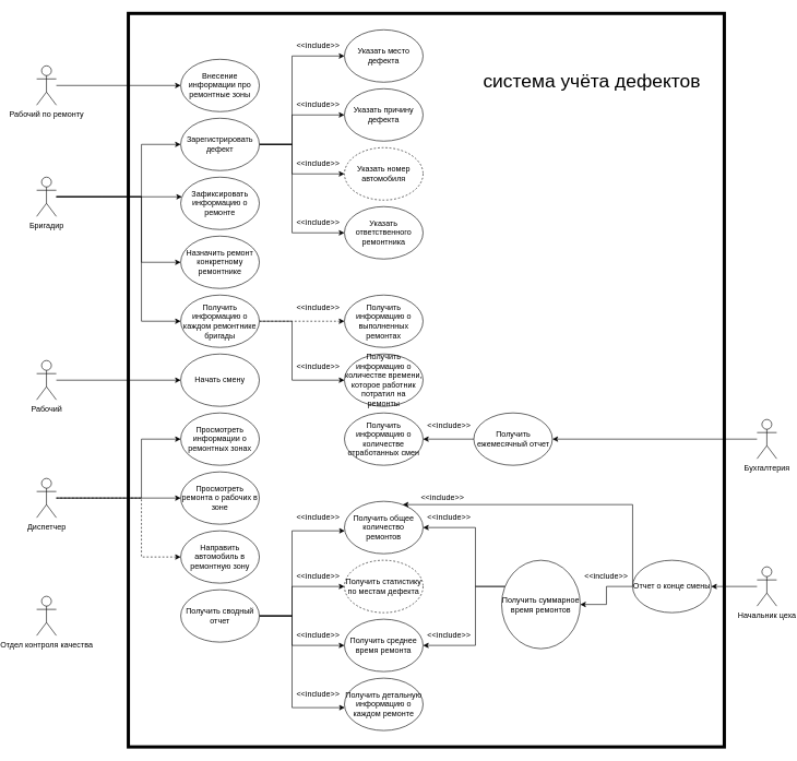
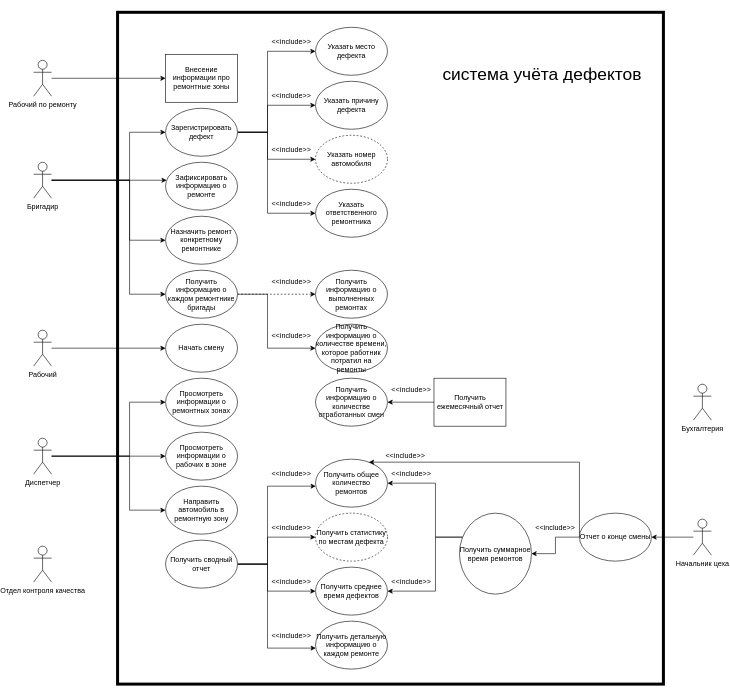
- <mxCell id="2" value="Внесение информации про ремонтные зоны" style="ellipse;whiteSpace=wrap;html=1;" parent="1" vertex="1"><mxGeometry x="240" y="90" width="120" height="80" as="geometry" /></mxCell>
+ <mxCell id="2" value="Внесение информации про ремонтные зоны" style="whiteSpace=wrap;html=1;rounded=0;" parent="1" vertex="1"><mxGeometry x="240" y="90" width="120" height="80" as="geometry" /></mxCell>
- <mxCell id="72" value="Получить ежемесячный отчет" style="ellipse;whiteSpace=wrap;html=1;" vertex="1" parent="1"><mxGeometry x="687.5" y="630" width="120" height="80" as="geometry" /></mxCell>
+ <mxCell id="72" value="Получить ежемесячный отчет" style="whiteSpace=wrap;html=1;rounded=0;" vertex="1" parent="1"><mxGeometry x="687.5" y="630" width="120" height="80" as="geometry" /></mxCell>
- <mxCell id="69" style="edgeStyle=orthogonalEdgeStyle;rounded=0;orthogonalLoop=1;jettySize=auto;html=1;" edge="1" parent="1" source="70" target="72"><mxGeometry relative="1" as="geometry" /></mxCell>
- <mxCell id="27" value="Просмотреть ремонта о рабочих в зоне" style="ellipse;whiteSpace=wrap;html=1;" vertex="1" parent="1"><mxGeometry x="240" y="720" width="120" height="80" as="geometry" /></mxCell>
+ <mxCell id="27" value="Просмотреть информации о рабочих в зоне" style="ellipse;whiteSpace=wrap;html=1;" vertex="1" parent="1"><mxGeometry x="240" y="720" width="120" height="80" as="geometry" /></mxCell>
- <mxCell id="24" style="edgeStyle=orthogonalEdgeStyle;rounded=0;orthogonalLoop=1;jettySize=auto;html=1;dashed=1;" edge="1" parent="1" source="25" target="28"><mxGeometry relative="1" as="geometry"><Array as="points"><mxPoint x="180" y="760" /><mxPoint x="180" y="850" /></Array></mxGeometry></mxCell>
+ <mxCell id="24" style="edgeStyle=orthogonalEdgeStyle;rounded=0;orthogonalLoop=1;jettySize=auto;html=1;" edge="1" parent="1" source="25" target="28"><mxGeometry relative="1" as="geometry"><Array as="points"><mxPoint x="180" y="760" /><mxPoint x="180" y="850" /></Array></mxGeometry></mxCell>
- <mxCell id="39" value="Получить среднее время ремонта" style="ellipse;whiteSpace=wrap;html=1;" vertex="1" parent="1"><mxGeometry x="490" y="945" width="120" height="80" as="geometry" /></mxCell>
+ <mxCell id="39" value="Получить среднее время дефектов" style="ellipse;whiteSpace=wrap;html=1;" vertex="1" parent="1"><mxGeometry x="490" y="945" width="120" height="80" as="geometry" /></mxCell>
